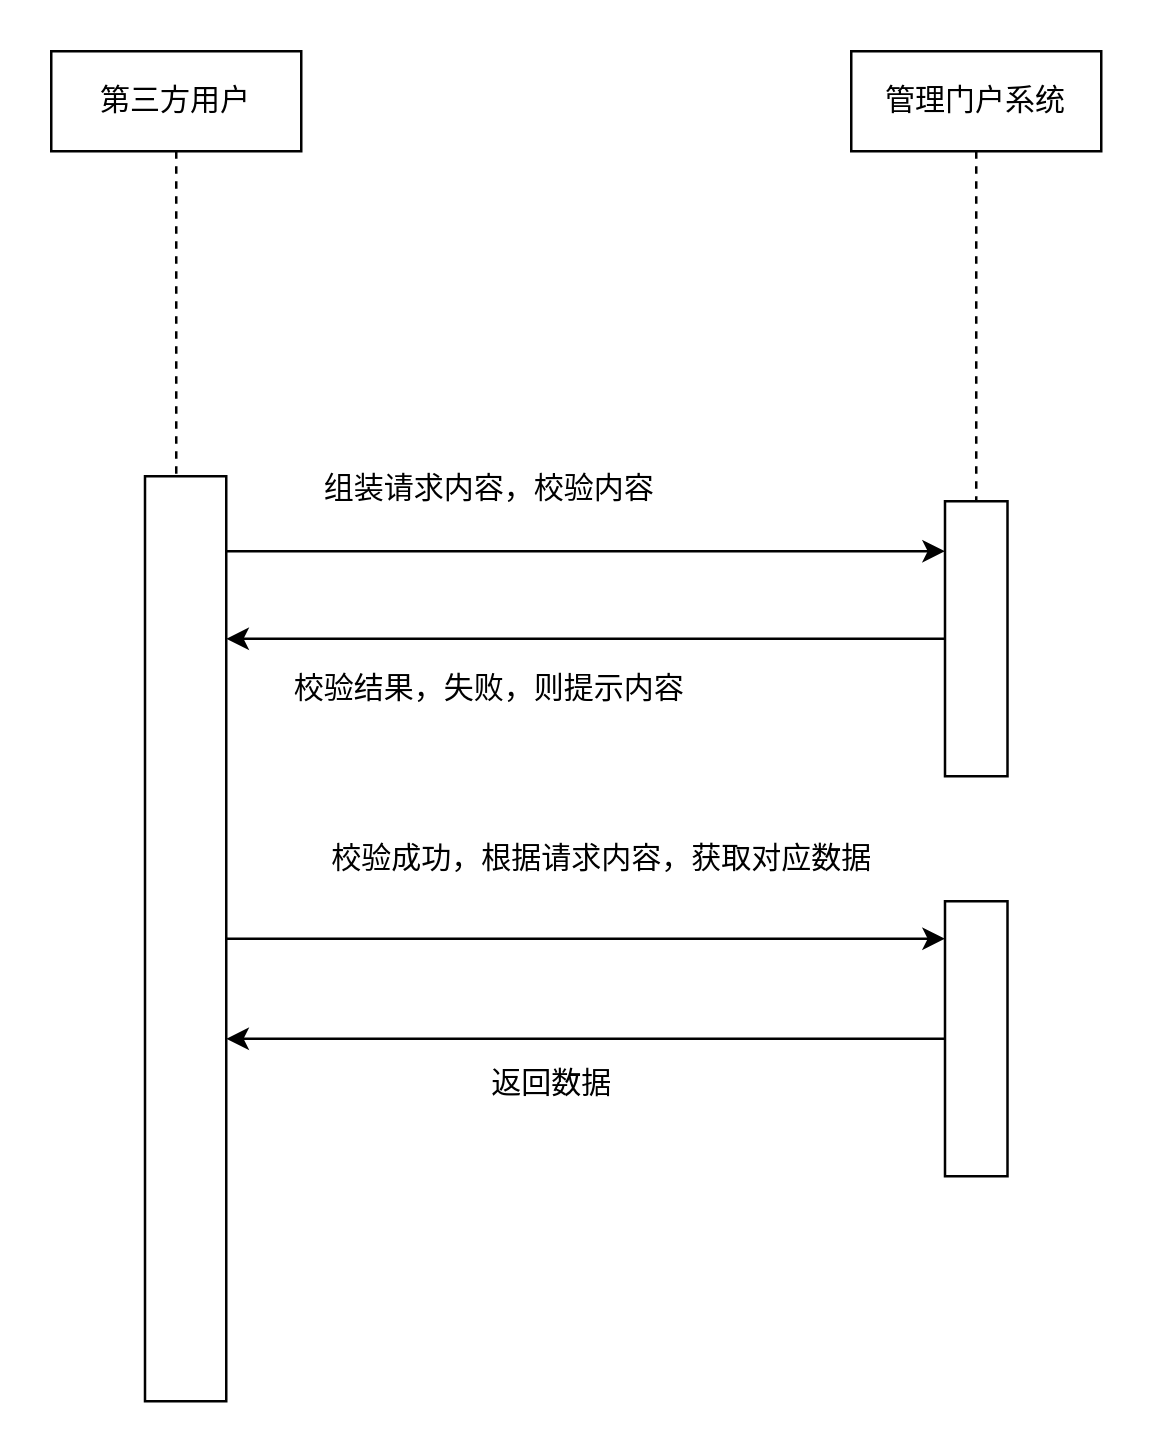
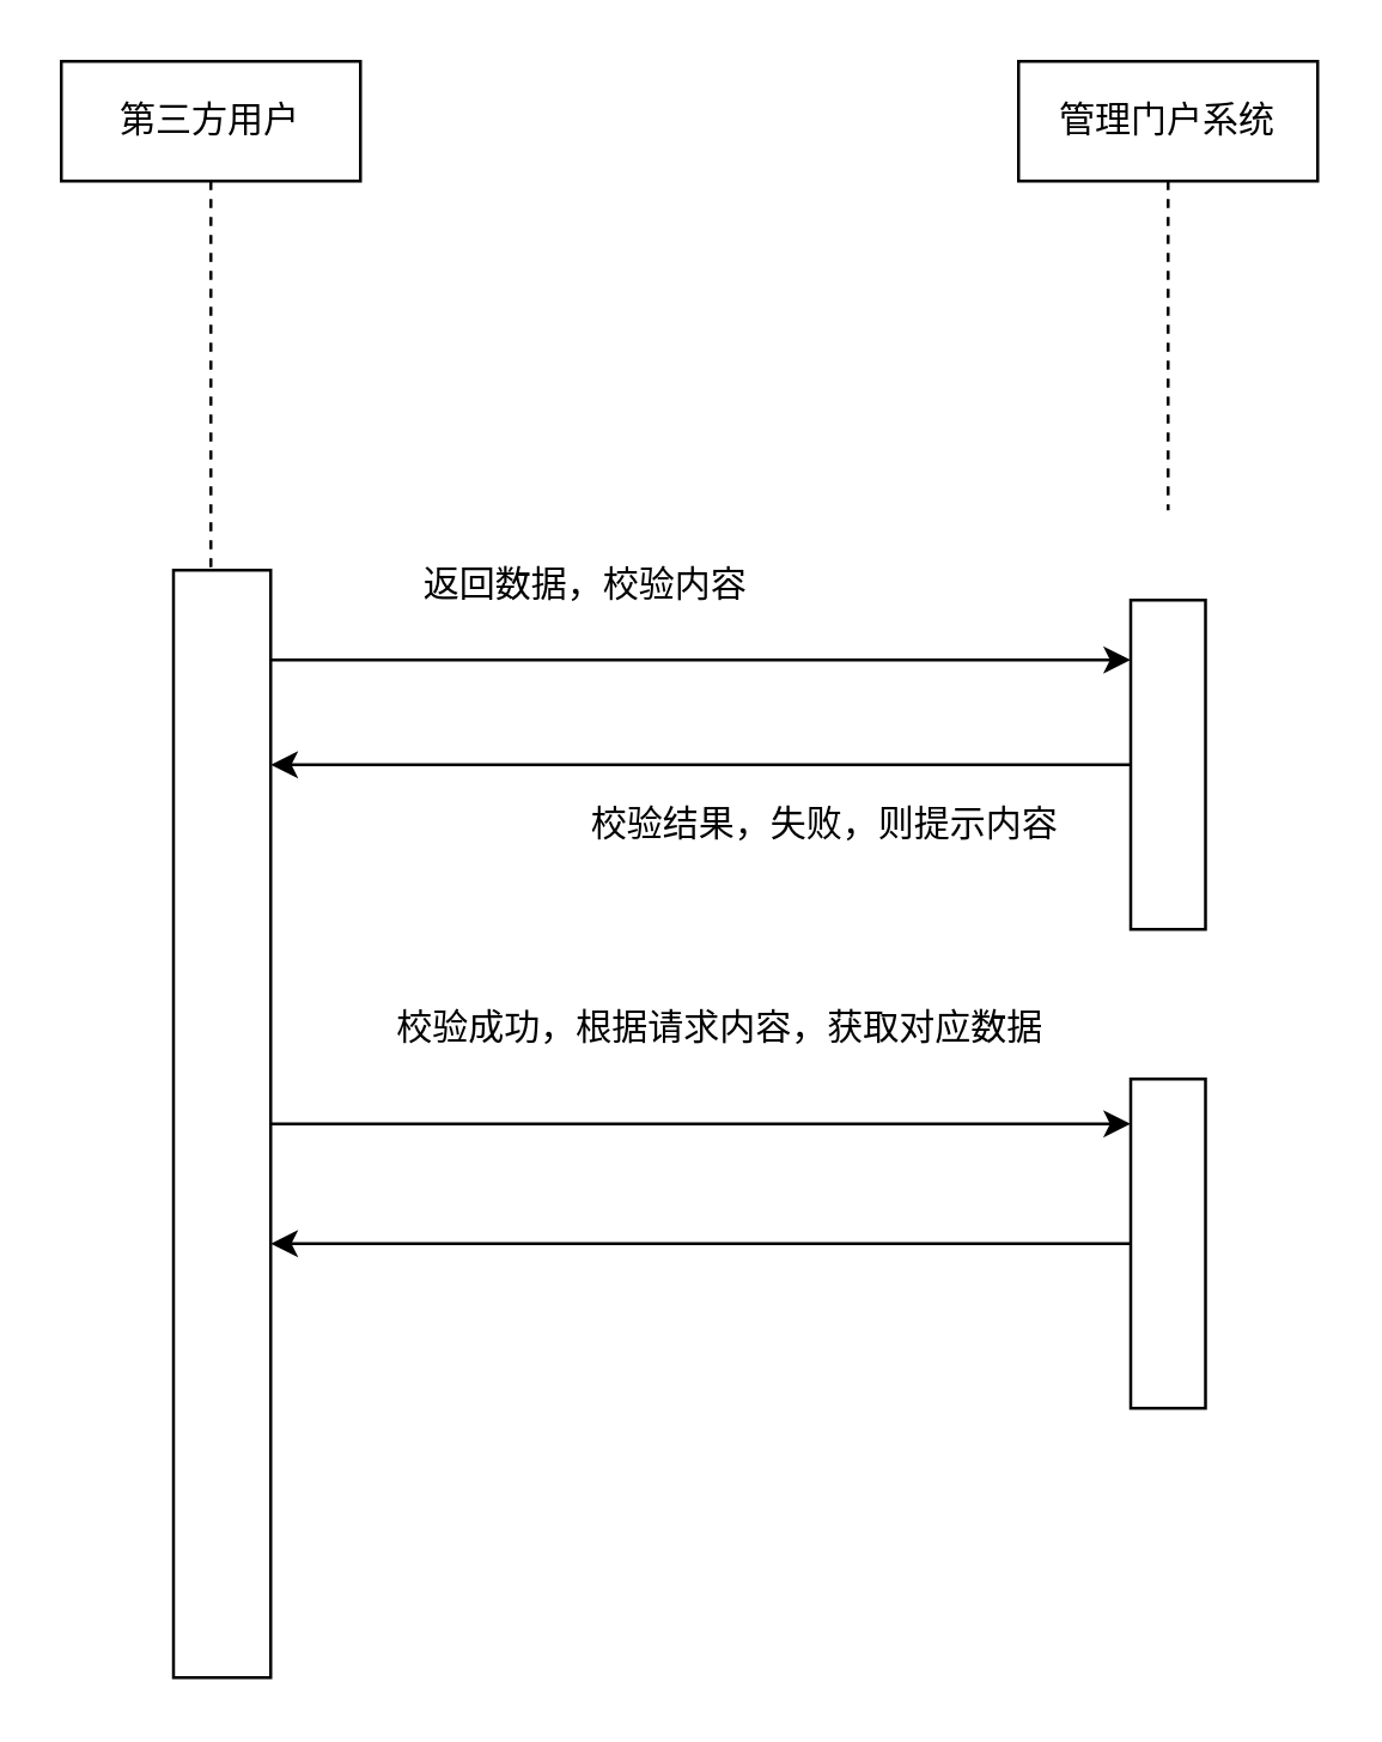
- <mxCell id="5" value="管理门户系统" style="shape=umlLifeline;perimeter=lifelinePerimeter;whiteSpace=wrap;html=1;container=1;dropTarget=0;collapsible=0;recursiveResize=0;outlineConnect=0;portConstraint=eastwest;newEdgeStyle={&quot;curved&quot;:0,&quot;rounded&quot;:0};" vertex="1" parent="1"><mxGeometry x="340" y="20" width="100" height="180" as="geometry" /></mxCell>
+ <mxCell id="5" value="管理门户系统" style="shape=umlLifeline;perimeter=lifelinePerimeter;whiteSpace=wrap;html=1;container=1;dropTarget=0;collapsible=0;recursiveResize=0;outlineConnect=0;portConstraint=eastwest;newEdgeStyle={&quot;curved&quot;:0,&quot;rounded&quot;:0};" vertex="1" parent="1"><mxGeometry x="340" y="20" width="100" height="150" as="geometry" /></mxCell>
- <mxCell id="9" value="组装请求内容，校验内容" style="text;html=1;align=center;verticalAlign=middle;resizable=0;points=[];autosize=1;strokeColor=none;fillColor=none;" vertex="1" parent="1"><mxGeometry x="115" y="180" width="160" height="30" as="geometry" /></mxCell>
+ <mxCell id="9" value="返回数据，校验内容" style="text;html=1;align=center;verticalAlign=middle;resizable=0;points=[];autosize=1;strokeColor=none;fillColor=none;" vertex="1" parent="1"><mxGeometry x="115" y="180" width="160" height="30" as="geometry" /></mxCell>
- <mxCell id="10" value="校验结果，失败，则提示内容" style="text;html=1;align=center;verticalAlign=middle;resizable=0;points=[];autosize=1;strokeColor=none;fillColor=none;" vertex="1" parent="1"><mxGeometry x="105" y="260" width="180" height="30" as="geometry" /></mxCell>
+ <mxCell id="10" value="校验结果，失败，则提示内容" style="text;html=1;align=center;verticalAlign=middle;resizable=0;points=[];autosize=1;strokeColor=none;fillColor=none;" vertex="1" parent="1"><mxGeometry x="185" y="260" width="180" height="30" as="geometry" /></mxCell>
- <mxCell id="14" value="返回数据" style="text;html=1;align=center;verticalAlign=middle;resizable=0;points=[];autosize=1;strokeColor=none;fillColor=none;" vertex="1" parent="1"><mxGeometry x="185" y="418" width="70" height="30" as="geometry" /></mxCell>
